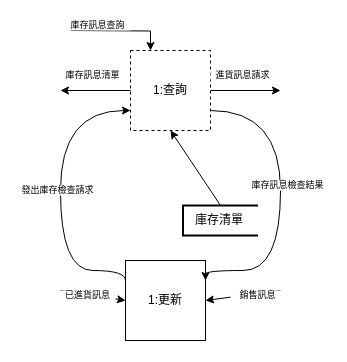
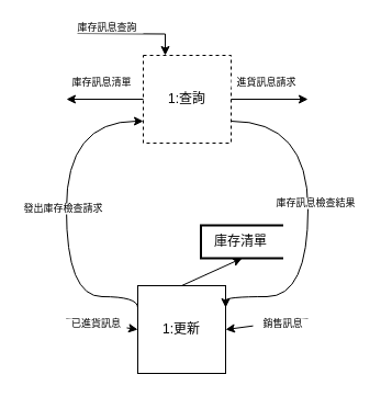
- <mxCell id="8" value="" style="endArrow=classic;html=1;rounded=0;exitX=0.5;exitY=0;exitDx=0;exitDy=0;exitPerimeter=0;entryX=0.5;entryY=1;entryDx=0;entryDy=0;" edge="1" parent="1" source="4" target="2"><mxGeometry width="50" height="50" relative="1" as="geometry"><mxPoint x="140" y="160" as="sourcePoint" /><mxPoint x="190" y="110" as="targetPoint" /></mxGeometry></mxCell>
+ <mxCell id="9" value="" style="endArrow=classic;html=1;rounded=0;exitX=0.5;exitY=0;exitDx=0;exitDy=0;entryX=0.5;entryY=1;entryDx=0;entryDy=0;entryPerimeter=0;" edge="1" parent="1" source="3" target="4"><mxGeometry width="50" height="50" relative="1" as="geometry"><mxPoint x="169.71" y="250" as="sourcePoint" /><mxPoint x="169.71" y="205" as="targetPoint" /></mxGeometry></mxCell>
